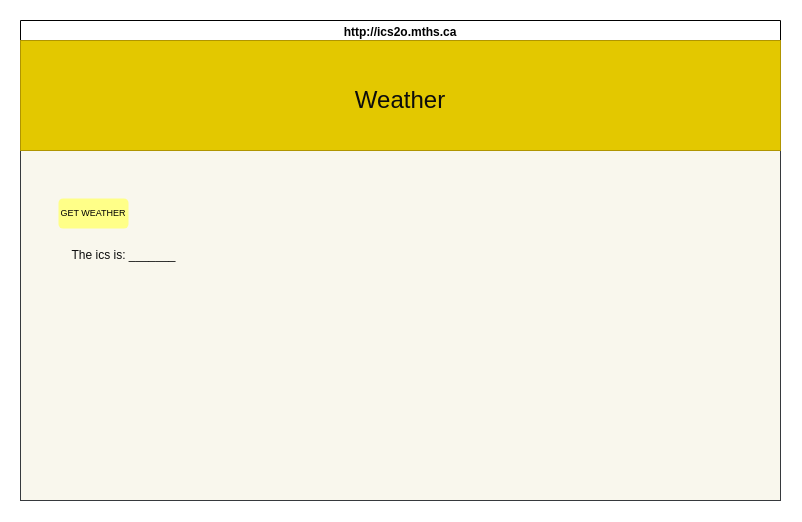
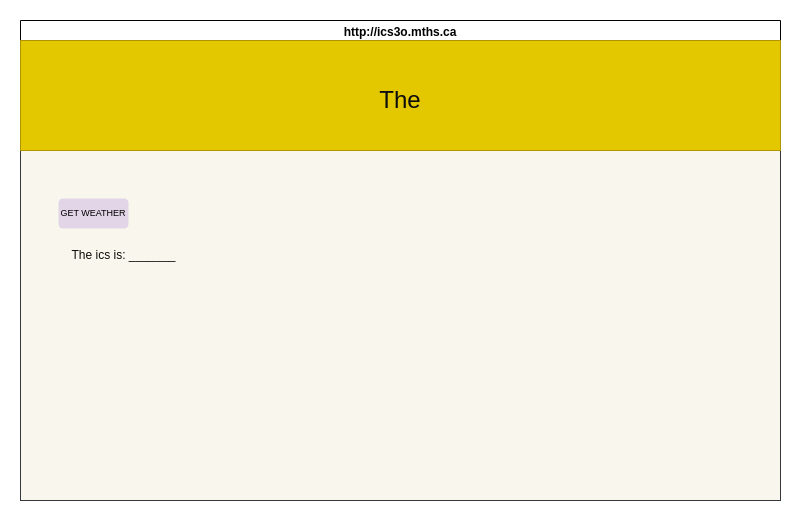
- <mxCell id="2" value="http://ics2o.mths.ca" style="swimlane;whiteSpace=wrap;html=1;" vertex="1" parent="1"><mxGeometry x="20" y="20" width="760" height="480" as="geometry" /></mxCell>
+ <mxCell id="2" value="http://ics3o.mths.ca" style="swimlane;whiteSpace=wrap;html=1;" vertex="1" parent="1"><mxGeometry x="20" y="20" width="760" height="480" as="geometry" /></mxCell>
- <mxCell id="8" value="&lt;h1&gt;&lt;font color=&quot;#0d0d0d&quot;&gt;&lt;span style=&quot;font-weight: 400;&quot;&gt;Weather&lt;/span&gt;&lt;/font&gt;&lt;/h1&gt;" style="text;html=1;strokeColor=none;fillColor=none;align=center;verticalAlign=middle;whiteSpace=wrap;rounded=0;" vertex="1" parent="1"><mxGeometry x="180" y="40" width="440" height="120" as="geometry" /></mxCell>
+ <mxCell id="8" value="&lt;h1&gt;&lt;font color=&quot;#0d0d0d&quot;&gt;&lt;span style=&quot;font-weight: 400;&quot;&gt;The&lt;/span&gt;&lt;/font&gt;&lt;/h1&gt;" style="text;html=1;strokeColor=none;fillColor=none;align=center;verticalAlign=middle;whiteSpace=wrap;rounded=0;" vertex="1" parent="1"><mxGeometry x="180" y="40" width="440" height="120" as="geometry" /></mxCell>
- <mxCell id="5" value="GET WEATHER" style="rounded=1;whiteSpace=wrap;html=1;fillColor=#ffff88;strokeColor=none;fontSize=9;" vertex="1" parent="2"><mxGeometry x="38" y="178" width="70" height="30" as="geometry" /></mxCell>
+ <mxCell id="5" value="GET WEATHER" style="rounded=1;whiteSpace=wrap;html=1;fillColor=#e1d5e7;strokeColor=none;fontSize=9;" vertex="1" parent="2"><mxGeometry x="38" y="178" width="70" height="30" as="geometry" /></mxCell>
